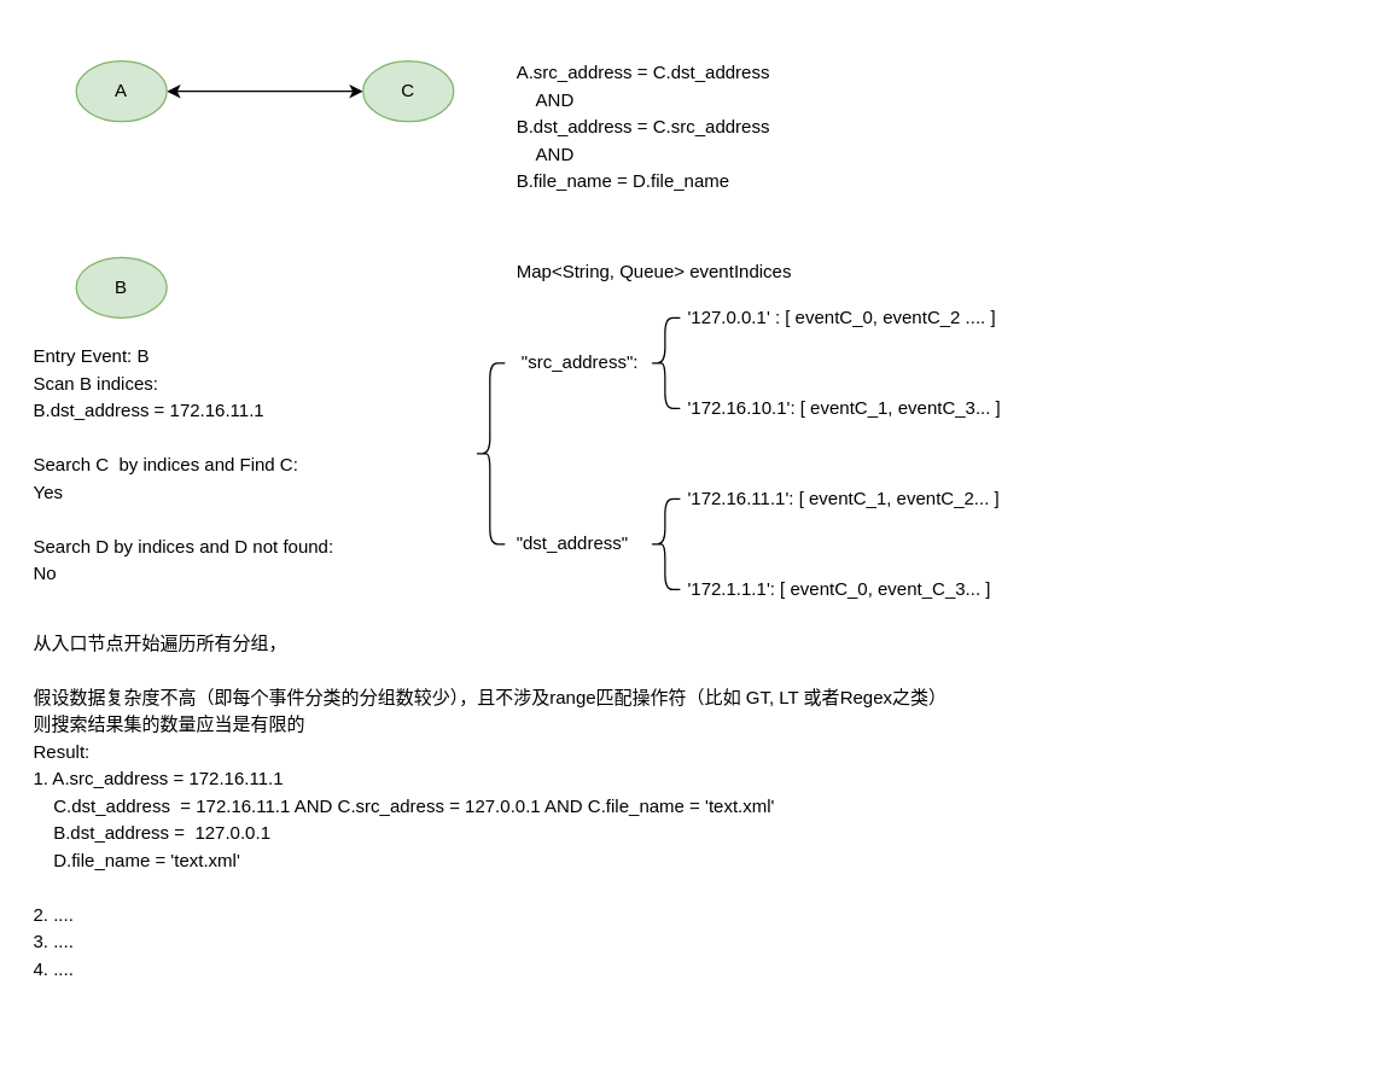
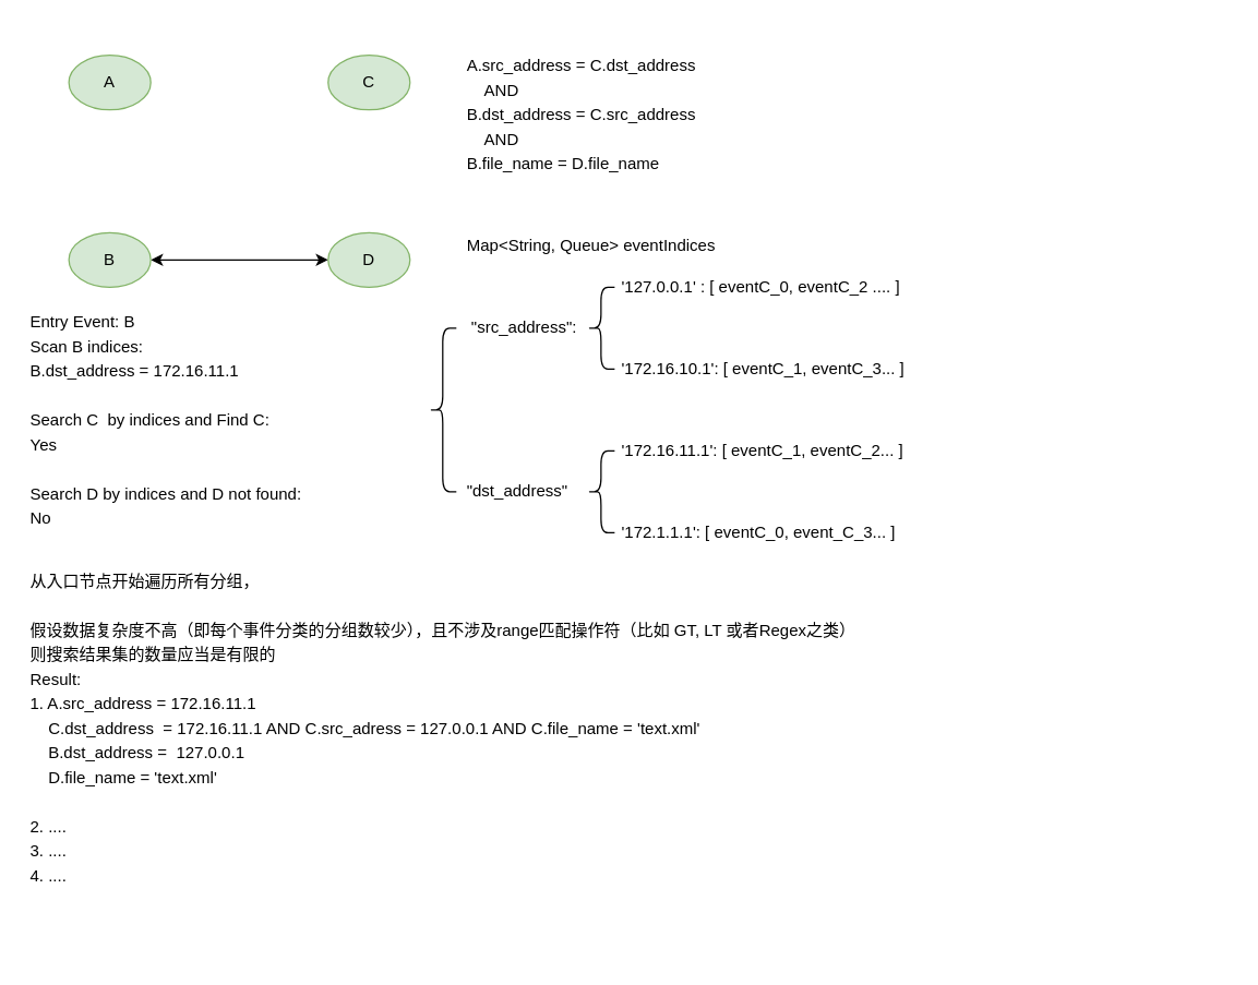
- <mxCell id="2" style="edgeStyle=orthogonalEdgeStyle;rounded=0;orthogonalLoop=1;jettySize=auto;html=1;exitX=1;exitY=0.5;exitDx=0;exitDy=0;startArrow=classic;startFill=1;" edge="1" parent="1" source="3" target="4"><mxGeometry relative="1" as="geometry" /></mxCell>
+ <mxCell id="5" style="edgeStyle=none;rounded=0;orthogonalLoop=1;jettySize=auto;html=1;exitX=1;exitY=0.5;exitDx=0;exitDy=0;startArrow=classic;startFill=1;" edge="1" parent="1" source="6" target="7"><mxGeometry relative="1" as="geometry" /></mxCell>
+ <mxCell id="7" value="D" style="ellipse;whiteSpace=wrap;html=1;fillColor=#d5e8d4;strokeColor=#82b366;" vertex="1" parent="1"><mxGeometry x="240" y="170" width="60" height="40" as="geometry" /></mxCell>
